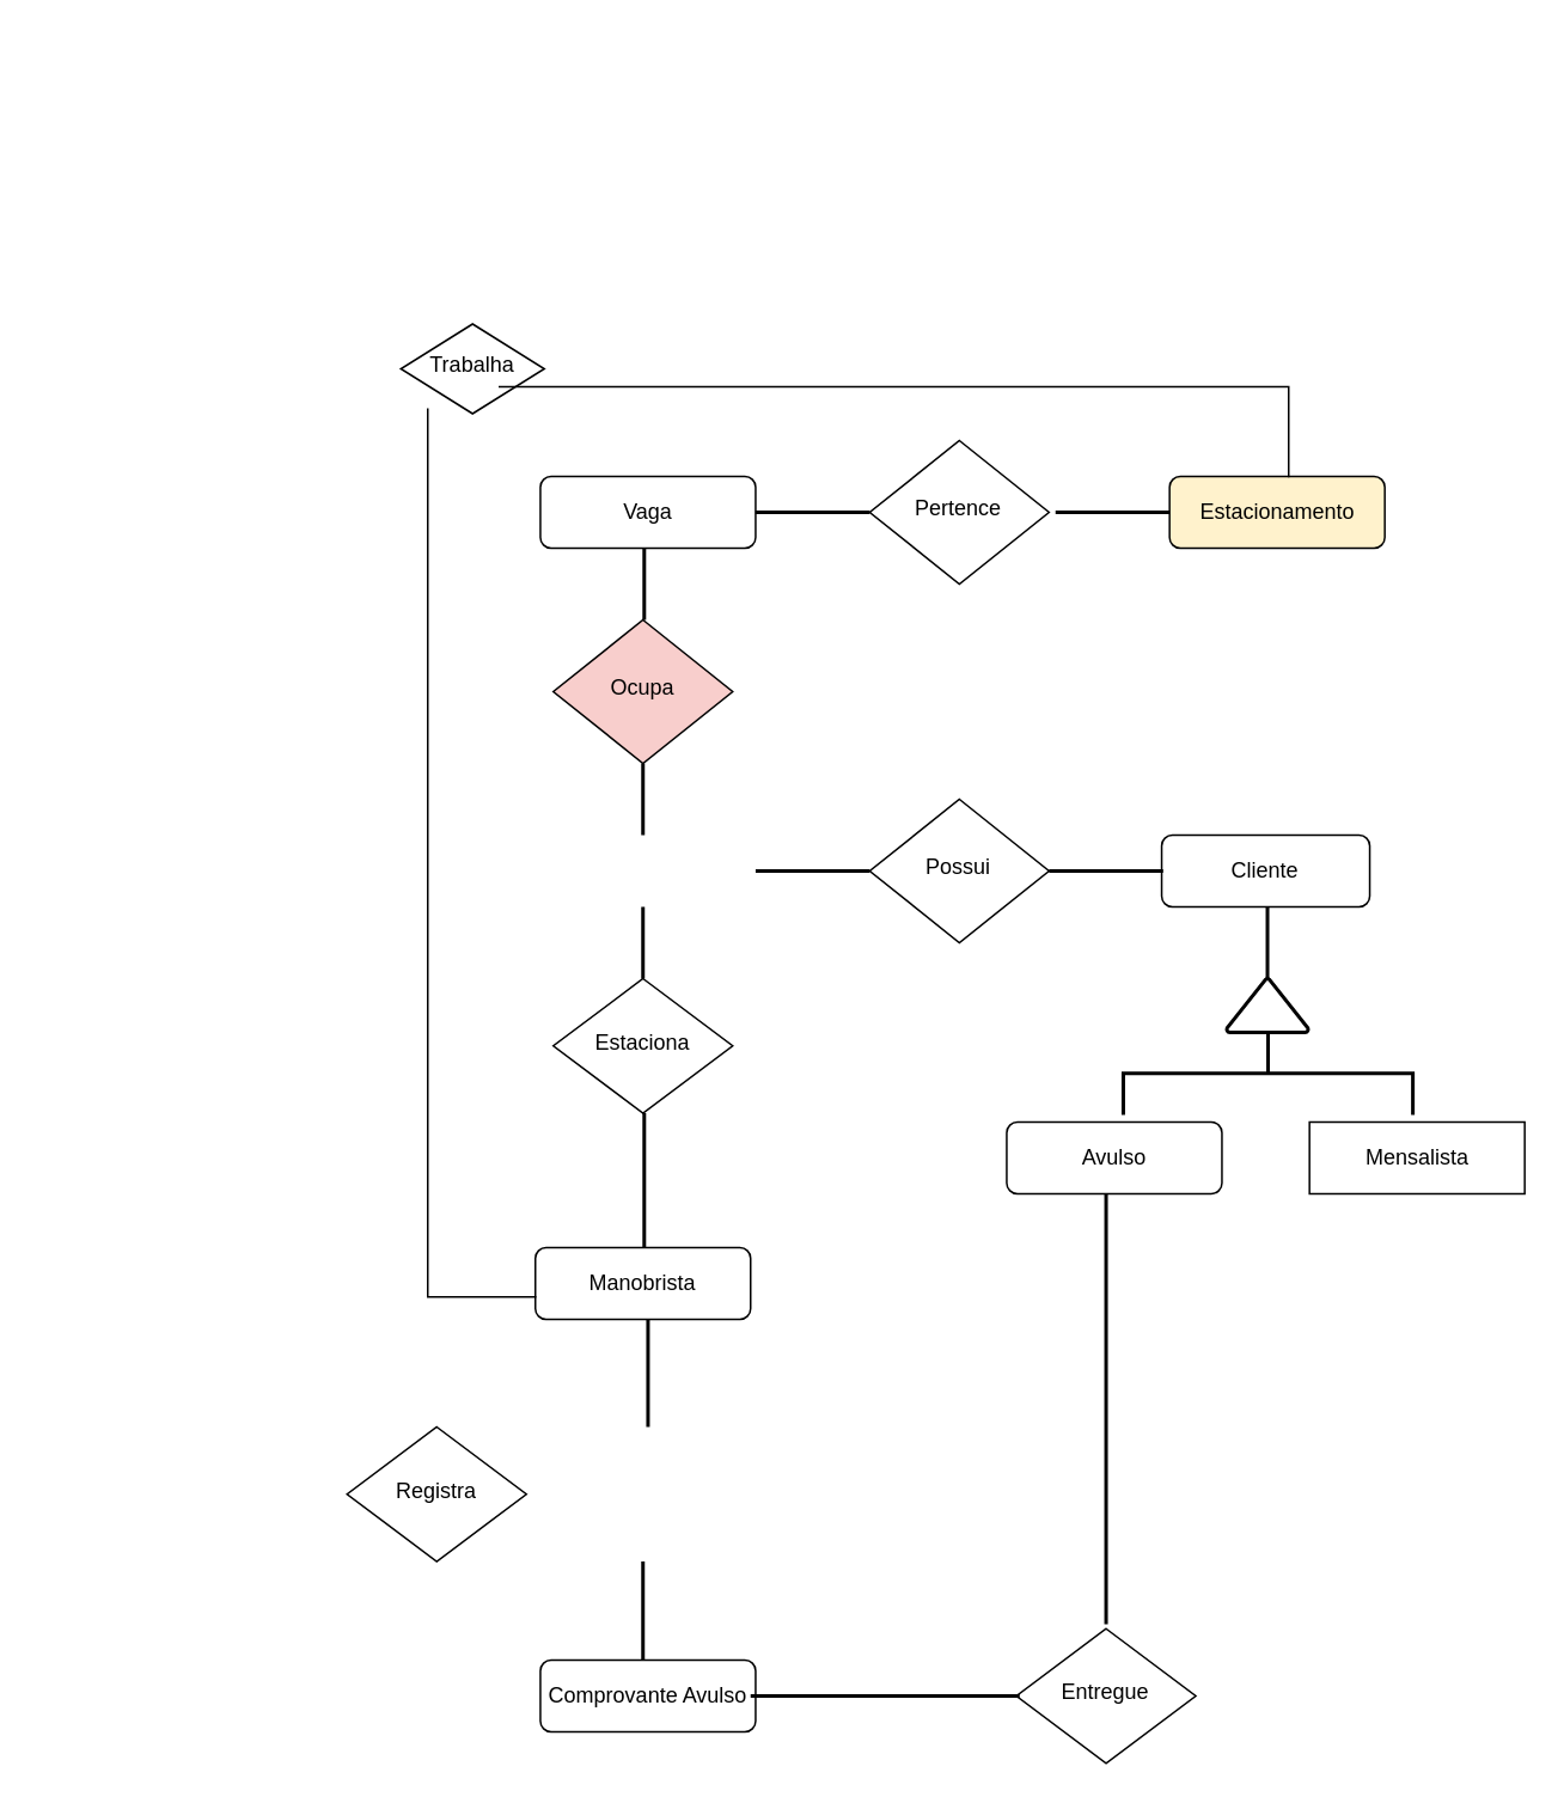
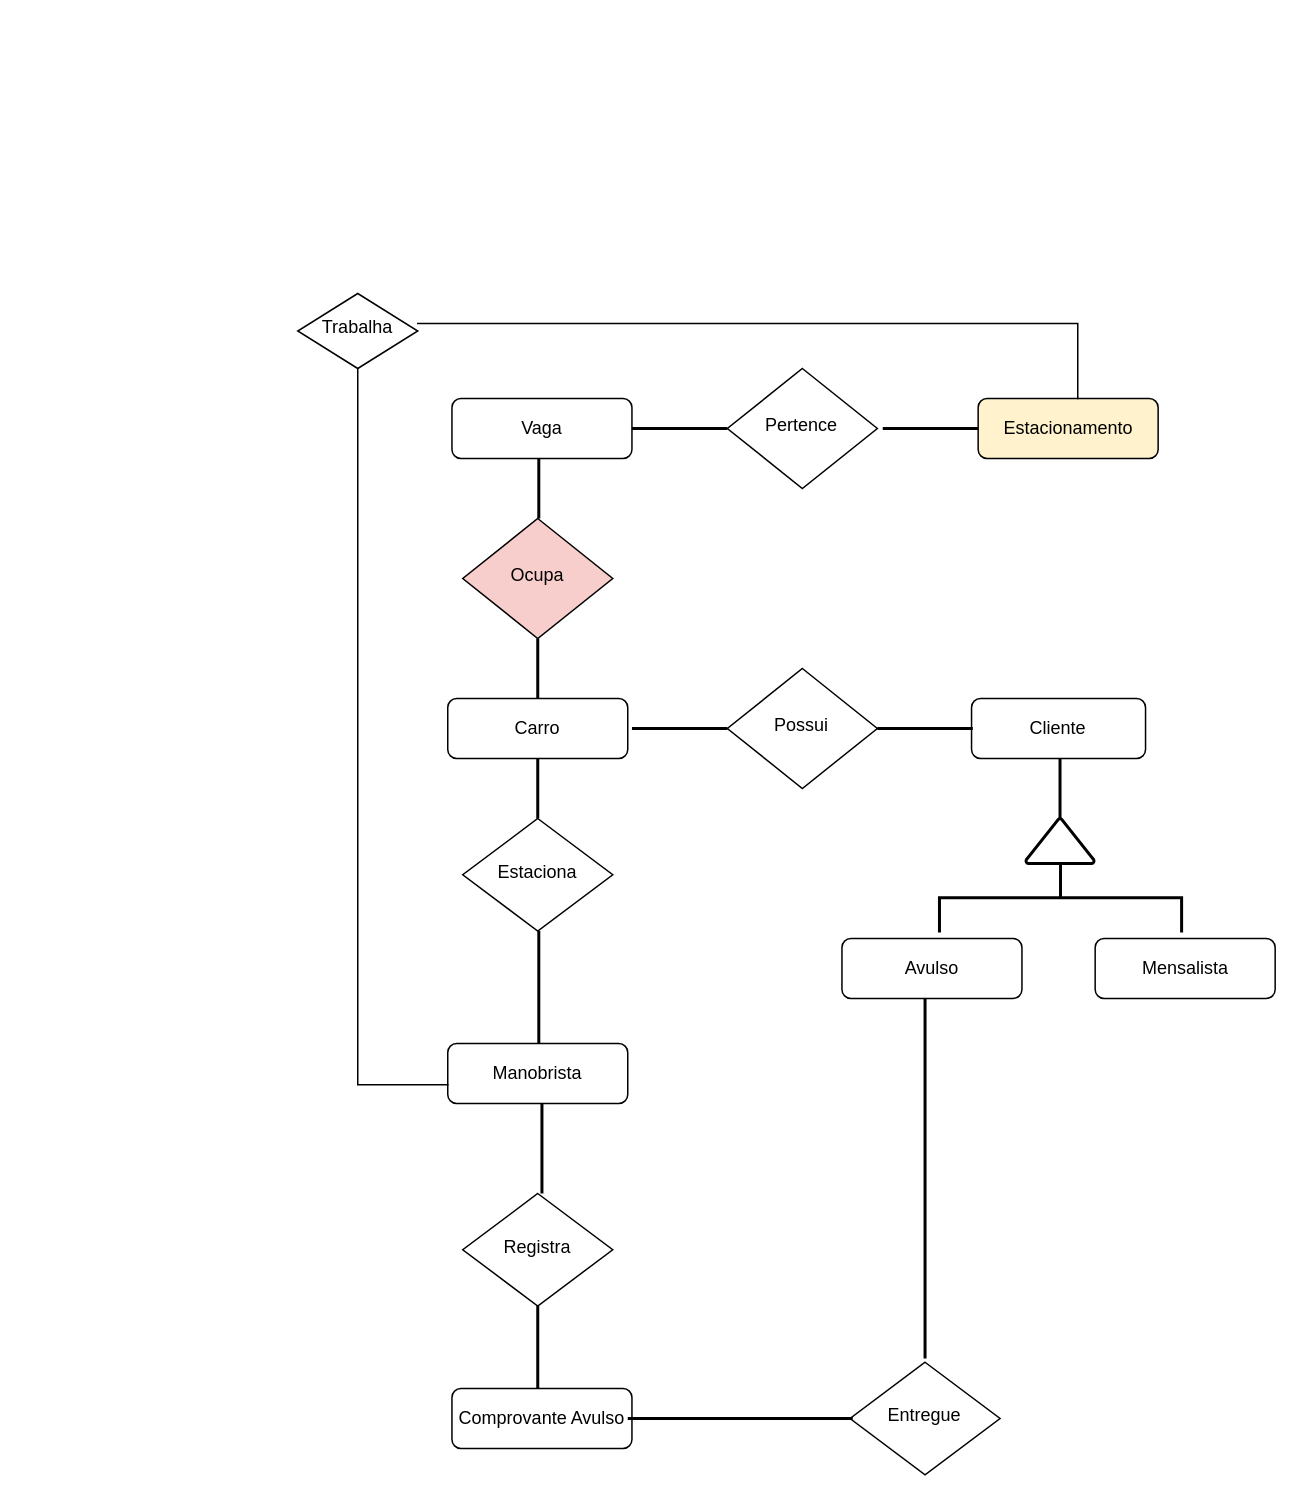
- <mxCell id="25" value="Trabalha" style="rhombus;whiteSpace=wrap;html=1;shadow=0;fontFamily=Helvetica;fontSize=12;align=center;strokeWidth=1;spacing=6;spacingTop=-4;" vertex="1" parent="1"><mxGeometry x="223" y="180" width="80" height="50" as="geometry" /></mxCell>
+ <mxCell id="25" value="Trabalha" style="rhombus;whiteSpace=wrap;html=1;shadow=0;fontFamily=Helvetica;fontSize=12;align=center;strokeWidth=1;spacing=6;spacingTop=-4;" vertex="1" parent="1"><mxGeometry x="198" y="195" width="80" height="50" as="geometry" /></mxCell>
+ <mxCell id="7" value="Carro" style="rounded=1;whiteSpace=wrap;html=1;fontSize=12;glass=0;strokeWidth=1;shadow=0;" vertex="1" parent="1"><mxGeometry x="298" y="465" width="120" height="40" as="geometry" /></mxCell>
- <mxCell id="9" value="Mensalista" style="whiteSpace=wrap;html=1;fontSize=12;glass=0;strokeWidth=1;shadow=0;rounded=0;" vertex="1" parent="1"><mxGeometry x="729.61" y="625" width="120" height="40" as="geometry" /></mxCell>
+ <mxCell id="9" value="Mensalista" style="rounded=1;whiteSpace=wrap;html=1;fontSize=12;glass=0;strokeWidth=1;shadow=0;" vertex="1" parent="1"><mxGeometry x="729.61" y="625" width="120" height="40" as="geometry" /></mxCell>
- <mxCell id="29" value="Registra" style="rhombus;whiteSpace=wrap;html=1;shadow=0;fontFamily=Helvetica;fontSize=12;align=center;strokeWidth=1;spacing=6;spacingTop=-4;" vertex="1" parent="1"><mxGeometry x="193" y="795" width="100" height="75" as="geometry" /></mxCell>
+ <mxCell id="29" value="Registra" style="rhombus;whiteSpace=wrap;html=1;shadow=0;fontFamily=Helvetica;fontSize=12;align=center;strokeWidth=1;spacing=6;spacingTop=-4;" vertex="1" parent="1"><mxGeometry x="308" y="795" width="100" height="75" as="geometry" /></mxCell>
